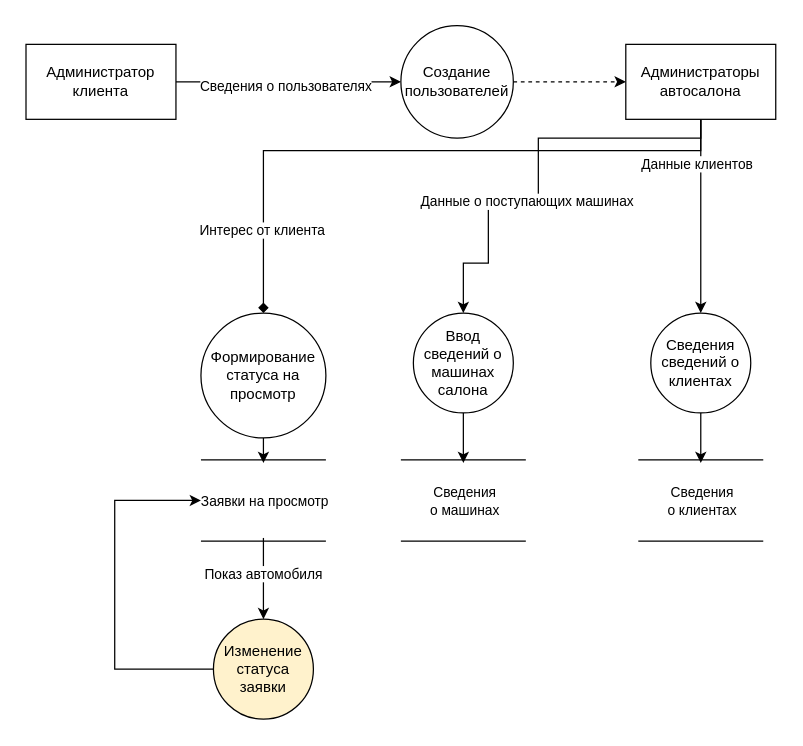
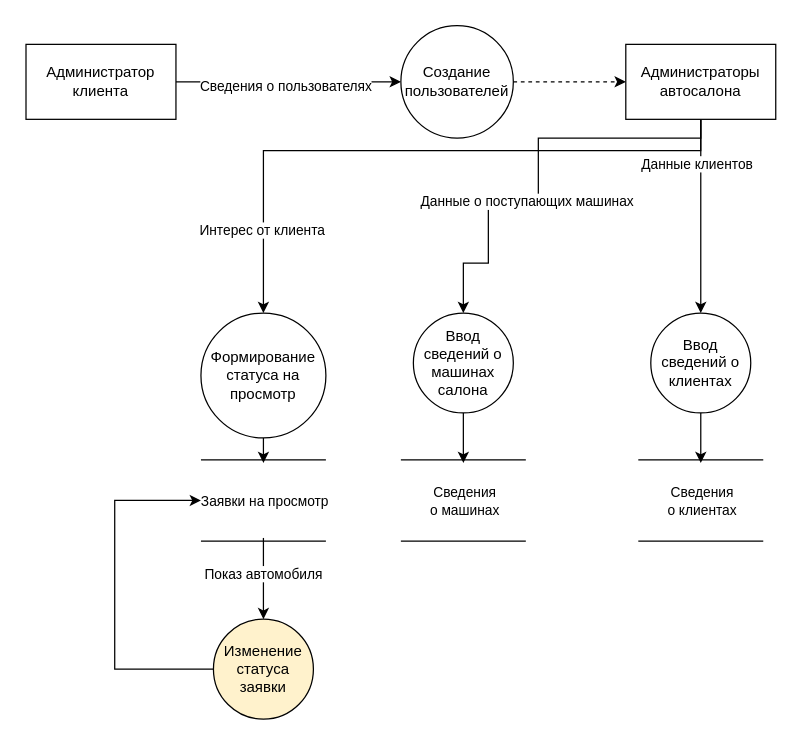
- <mxCell id="11" style="edgeStyle=orthogonalEdgeStyle;rounded=0;orthogonalLoop=1;jettySize=auto;html=1;entryX=0.5;entryY=0;entryDx=0;entryDy=0;endArrow=diamond;" edge="1" parent="1" source="13" target="23"><mxGeometry relative="1" as="geometry"><Array as="points"><mxPoint x="560" y="120" /><mxPoint x="210" y="120" /></Array></mxGeometry></mxCell>
+ <mxCell id="11" style="edgeStyle=orthogonalEdgeStyle;rounded=0;orthogonalLoop=1;jettySize=auto;html=1;entryX=0.5;entryY=0;entryDx=0;entryDy=0;" edge="1" parent="1" source="13" target="23"><mxGeometry relative="1" as="geometry"><Array as="points"><mxPoint x="560" y="120" /><mxPoint x="210" y="120" /></Array></mxGeometry></mxCell>
- <mxCell id="21" value="Сведения сведений о клиентах" style="ellipse;whiteSpace=wrap;html=1;aspect=fixed;" vertex="1" parent="1"><mxGeometry x="520" y="250" width="80" height="80" as="geometry" /></mxCell>
+ <mxCell id="21" value="Ввод сведений о клиентах" style="ellipse;whiteSpace=wrap;html=1;aspect=fixed;" vertex="1" parent="1"><mxGeometry x="520" y="250" width="80" height="80" as="geometry" /></mxCell>
